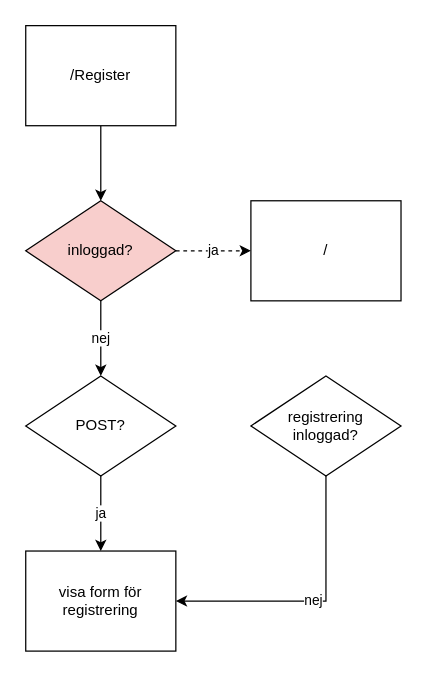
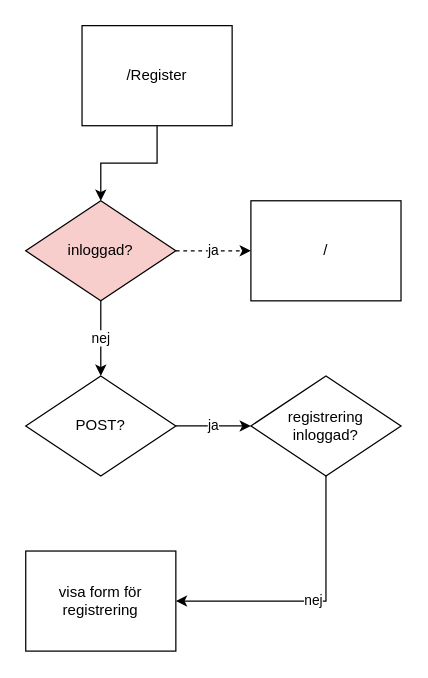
- <mxCell id="4" value="/Register" style="rounded=0;whiteSpace=wrap;html=1;" parent="1" vertex="1"><mxGeometry x="20" width="120" height="80" as="geometry" y="20" /></mxCell>
+ <mxCell id="4" value="/Register" style="rounded=0;whiteSpace=wrap;html=1;" parent="1" vertex="1"><mxGeometry x="65" y="20" width="120" height="80" as="geometry" /></mxCell>
- <mxCell id="8" value="ja" style="edgeStyle=orthogonalEdgeStyle;rounded=0;orthogonalLoop=1;jettySize=auto;html=1;" parent="1" source="9" target="10" edge="1"><mxGeometry relative="1" as="geometry" /></mxCell>
+ <mxCell id="8" value="ja" style="edgeStyle=orthogonalEdgeStyle;rounded=0;orthogonalLoop=1;jettySize=auto;html=1;" parent="1" source="9" target="12" edge="1"><mxGeometry relative="1" as="geometry" /></mxCell>
